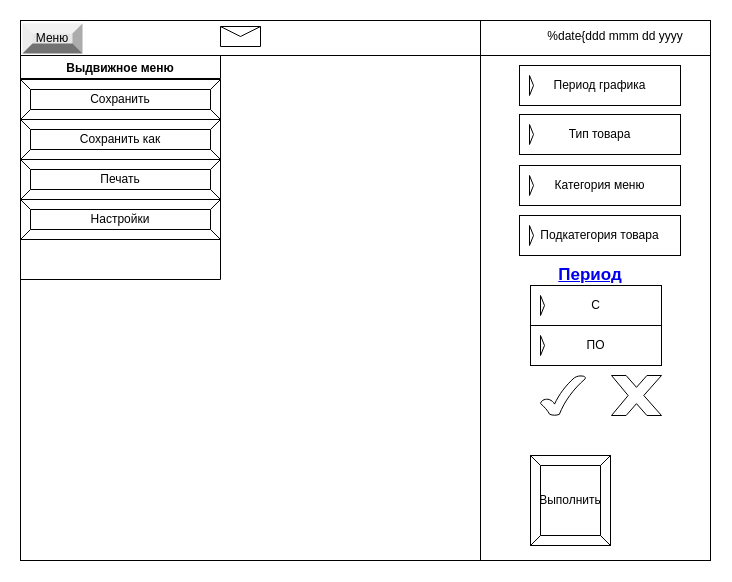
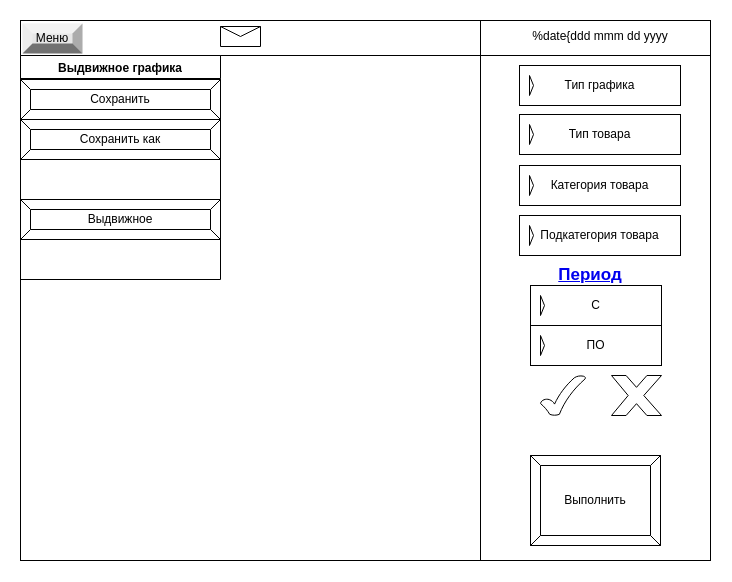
- <mxCell id="16" value="%date{ddd mmm dd yyyy HH:MM:ss}%" style="text;html=1;strokeColor=none;fillColor=none;align=center;verticalAlign=middle;whiteSpace=wrap;overflow=hidden;" vertex="1" parent="1"><mxGeometry x="535" y="26" width="160" height="20" as="geometry" /></mxCell>
+ <mxCell id="16" value="%date{ddd mmm dd yyyy HH:MM:ss}%" style="text;html=1;strokeColor=none;fillColor=none;align=center;verticalAlign=middle;whiteSpace=wrap;overflow=hidden;" vertex="1" parent="1"><mxGeometry x="520" y="26" width="160" height="20" as="geometry" /></mxCell>
- <mxCell id="22" value="Выдвижное меню" style="swimlane;startSize=23;" vertex="1" parent="1"><mxGeometry x="20" y="55" width="200" height="224" as="geometry" /></mxCell>
+ <mxCell id="22" value="Выдвижное графика" style="swimlane;startSize=23;" vertex="1" parent="1"><mxGeometry x="20" y="55" width="200" height="224" as="geometry" /></mxCell>
- <mxCell id="3" value="Период графика" style="html=1;whiteSpace=wrap;container=1;recursiveResize=0;collapsible=0;" vertex="1" parent="1"><mxGeometry x="519" y="65" width="161" height="40" as="geometry" /></mxCell>
+ <mxCell id="3" value="Тип графика" style="html=1;whiteSpace=wrap;container=1;recursiveResize=0;collapsible=0;" vertex="1" parent="1"><mxGeometry x="519" y="65" width="161" height="40" as="geometry" /></mxCell>
- <mxCell id="25" value="Печать" style="labelPosition=center;verticalLabelPosition=middle;align=center;html=1;shape=mxgraph.basic.button;dx=10;whiteSpace=wrap;" vertex="1" parent="1"><mxGeometry x="20" y="159" width="200" height="40" as="geometry" /></mxCell>
- <mxCell id="7" value="Категория меню" style="html=1;whiteSpace=wrap;container=1;recursiveResize=0;collapsible=0;" vertex="1" parent="1"><mxGeometry x="519" y="165" width="161" height="40" as="geometry" /></mxCell>
+ <mxCell id="7" value="Категория товара" style="html=1;whiteSpace=wrap;container=1;recursiveResize=0;collapsible=0;" vertex="1" parent="1"><mxGeometry x="519" y="165" width="161" height="40" as="geometry" /></mxCell>
- <mxCell id="26" value="Настройки" style="labelPosition=center;verticalLabelPosition=middle;align=center;html=1;shape=mxgraph.basic.button;dx=10;whiteSpace=wrap;" vertex="1" parent="1"><mxGeometry x="20" y="199" width="200" height="40" as="geometry" /></mxCell>
+ <mxCell id="26" value="Выдвижное" style="labelPosition=center;verticalLabelPosition=middle;align=center;html=1;shape=mxgraph.basic.button;dx=10;whiteSpace=wrap;" vertex="1" parent="1"><mxGeometry x="20" y="199" width="200" height="40" as="geometry" /></mxCell>
- <mxCell id="19" value="Выполнить" style="labelPosition=center;verticalLabelPosition=middle;align=center;html=1;shape=mxgraph.basic.button;dx=10;whiteSpace=wrap;" vertex="1" parent="1"><mxGeometry x="530" y="455" width="80" height="90" as="geometry" /></mxCell>
+ <mxCell id="19" value="Выполнить" style="labelPosition=center;verticalLabelPosition=middle;align=center;html=1;shape=mxgraph.basic.button;dx=10;whiteSpace=wrap;" vertex="1" parent="1"><mxGeometry x="530" y="455" width="130" height="90" as="geometry" /></mxCell>
